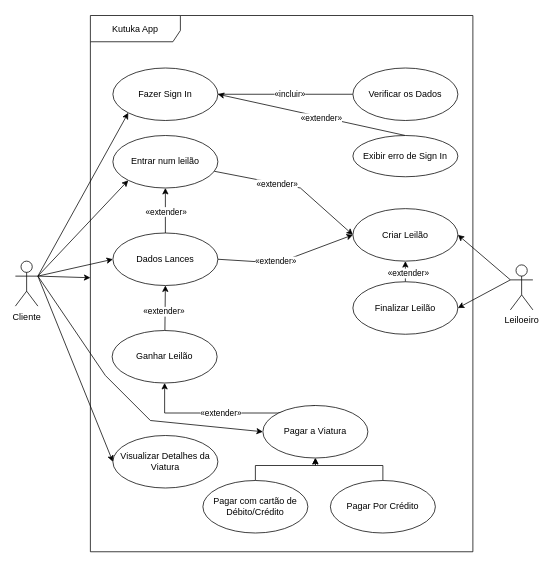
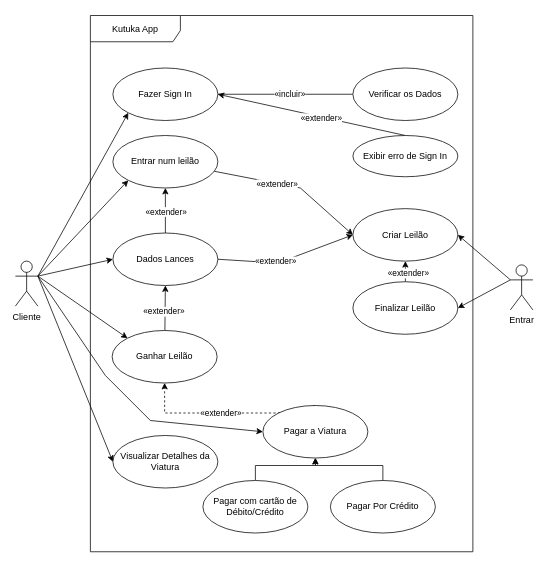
- <mxCell id="7" style="edgeStyle=none;rounded=0;orthogonalLoop=1;jettySize=auto;html=1;exitX=1;exitY=0.333;exitDx=0;exitDy=0;exitPerimeter=0;" edge="1" parent="1" source="9" target="2"><mxGeometry relative="1" as="geometry" /></mxCell>
+ <mxCell id="7" style="edgeStyle=none;rounded=0;orthogonalLoop=1;jettySize=auto;html=1;exitX=1;exitY=0.333;exitDx=0;exitDy=0;exitPerimeter=0;entryX=0;entryY=0;entryDx=0;entryDy=0;" edge="1" parent="1" source="9" target="39"><mxGeometry relative="1" as="geometry" /></mxCell>
- <mxCell id="12" value="Leiloeiro" style="shape=umlActor;verticalLabelPosition=bottom;verticalAlign=top;html=1;" vertex="1" parent="1"><mxGeometry x="680" y="352.5" width="30" height="60" as="geometry" /></mxCell>
+ <mxCell id="12" value="Entrar" style="shape=umlActor;verticalLabelPosition=bottom;verticalAlign=top;html=1;" vertex="1" parent="1"><mxGeometry x="680" y="352.5" width="30" height="60" as="geometry" /></mxCell>
- <mxCell id="24" style="edgeStyle=none;rounded=0;orthogonalLoop=1;jettySize=auto;html=1;exitX=0.5;exitY=0;exitDx=0;exitDy=0;entryX=0.5;entryY=1;entryDx=0;entryDy=0;" edge="1" parent="1" source="26" target="39"><mxGeometry relative="1" as="geometry"><Array as="points"><mxPoint x="370" y="550" /><mxPoint x="320" y="550" /><mxPoint x="219" y="550" /></Array></mxGeometry></mxCell>
+ <mxCell id="24" style="edgeStyle=none;rounded=0;orthogonalLoop=1;jettySize=auto;html=1;exitX=0.5;exitY=0;exitDx=0;exitDy=0;entryX=0.5;entryY=1;entryDx=0;entryDy=0;dashed=1;" edge="1" parent="1" source="26" target="39"><mxGeometry relative="1" as="geometry"><Array as="points"><mxPoint x="370" y="550" /><mxPoint x="320" y="550" /><mxPoint x="219" y="550" /></Array></mxGeometry></mxCell>
